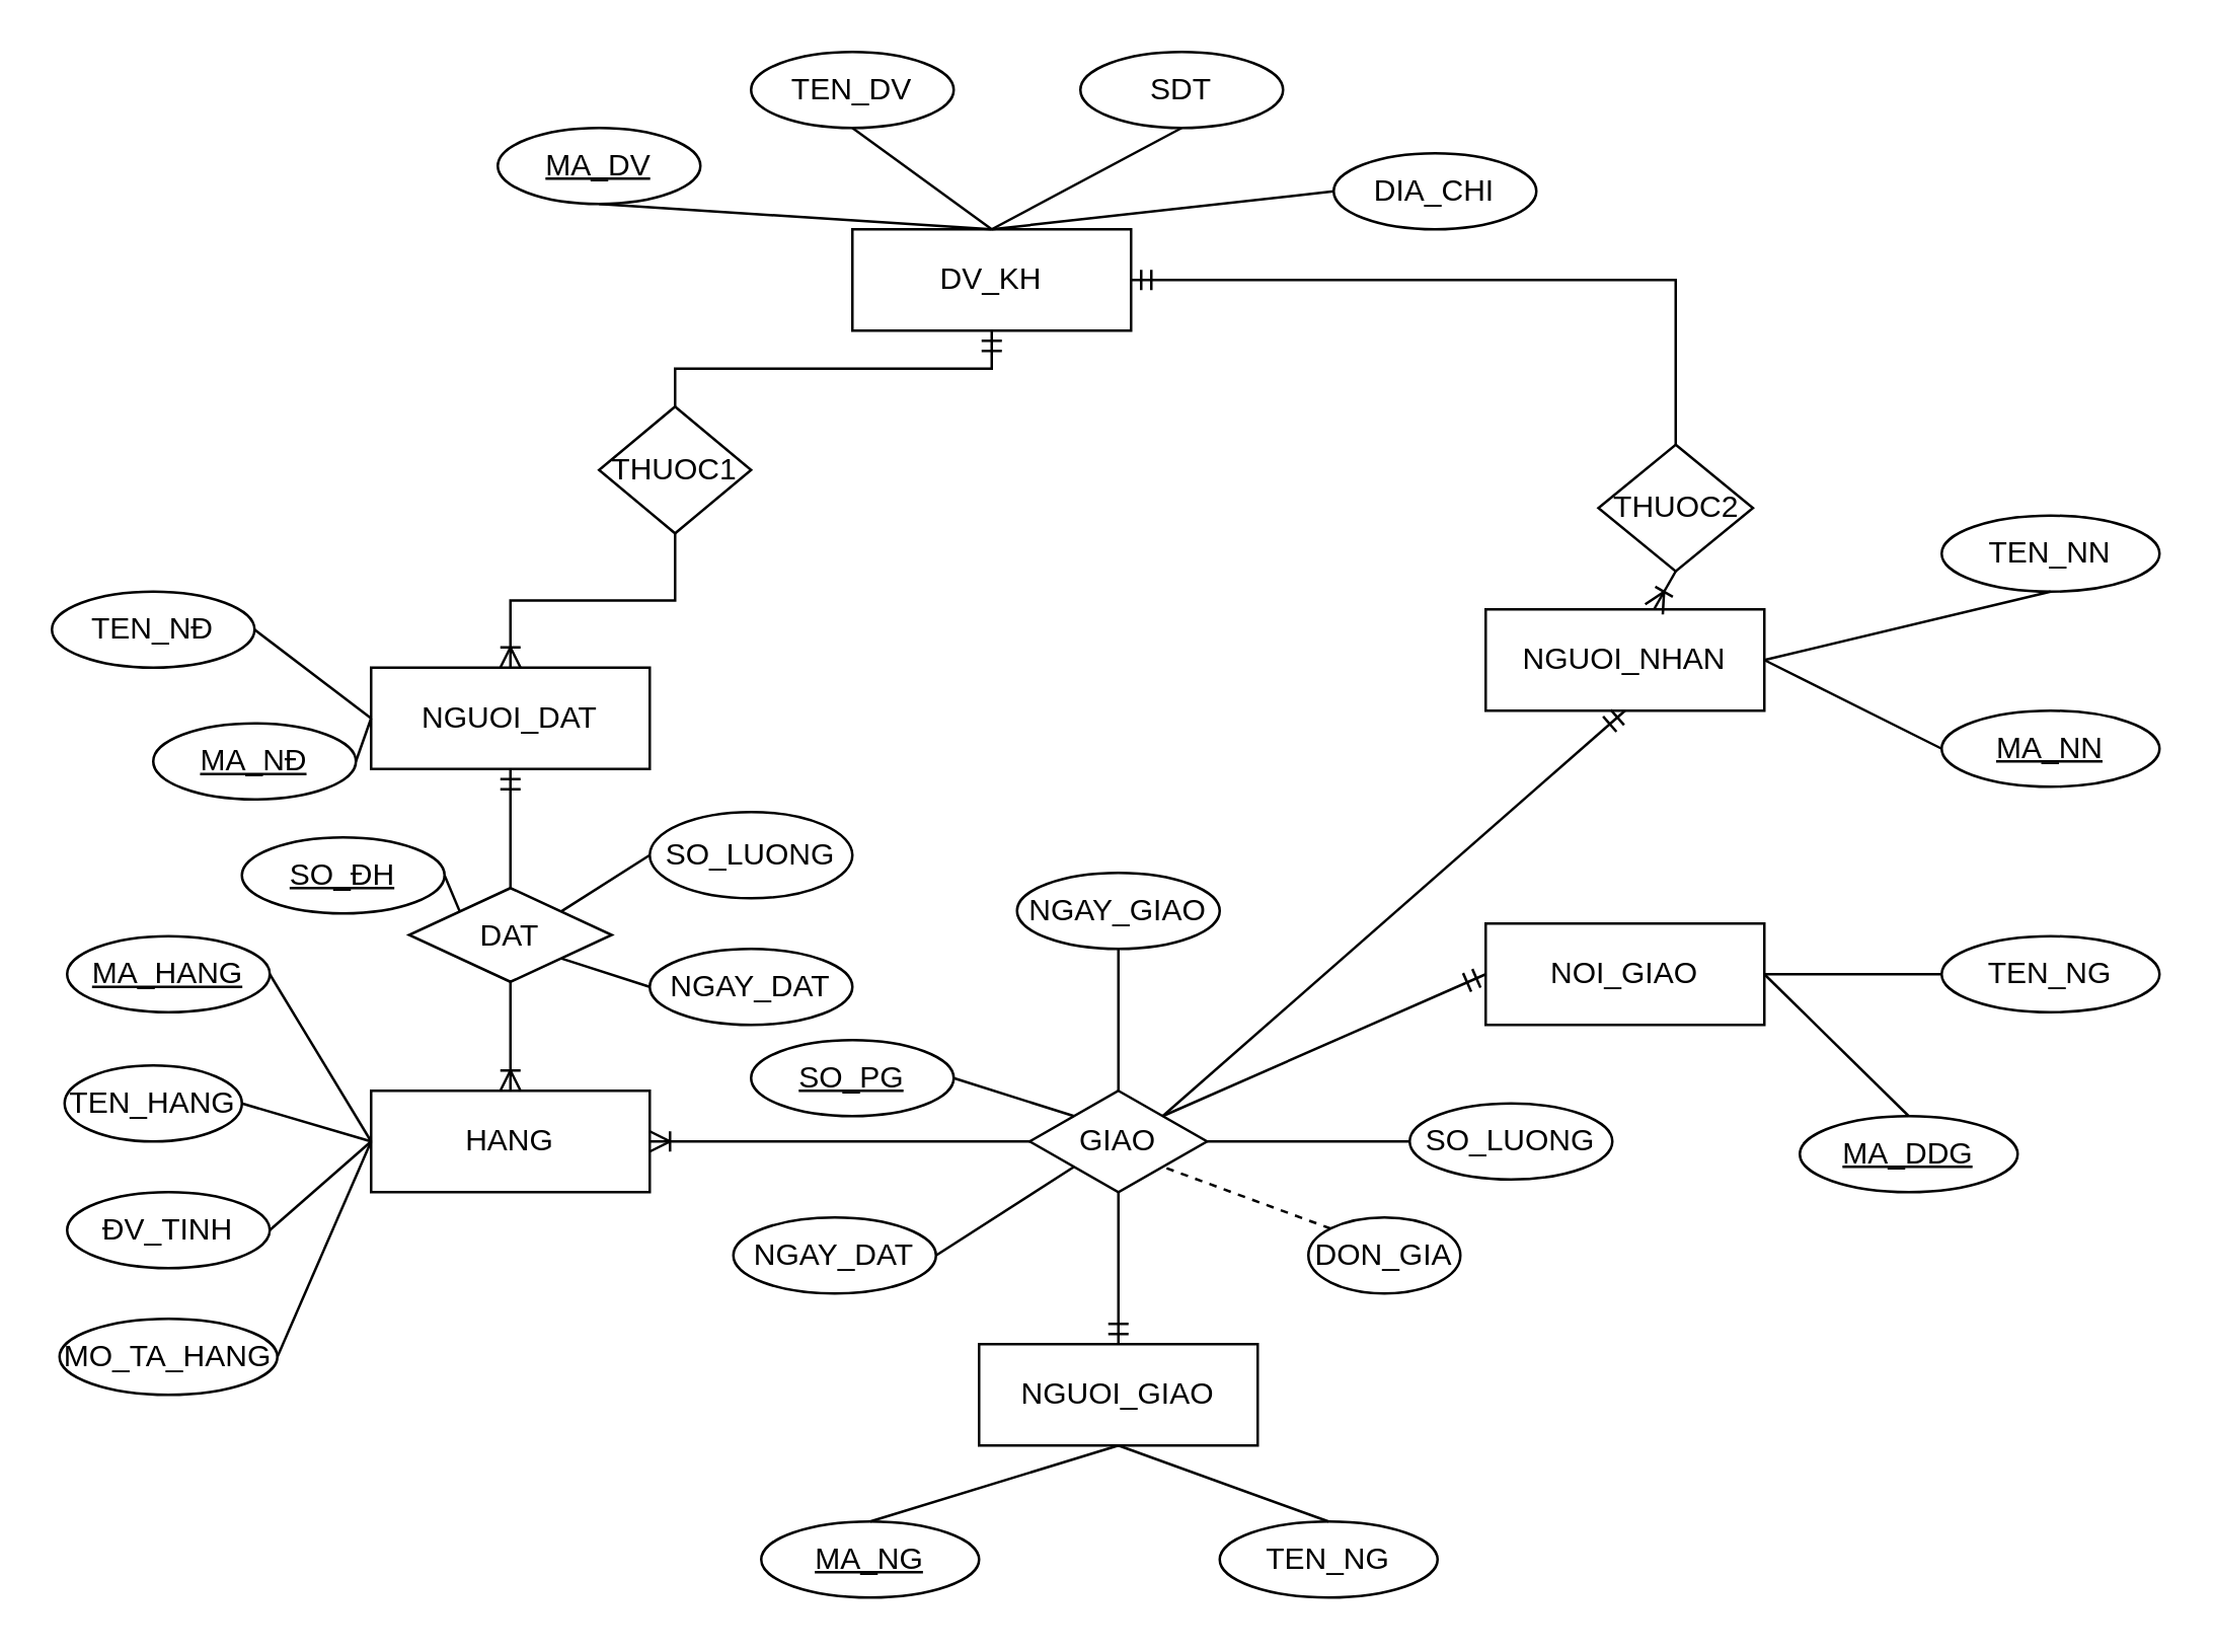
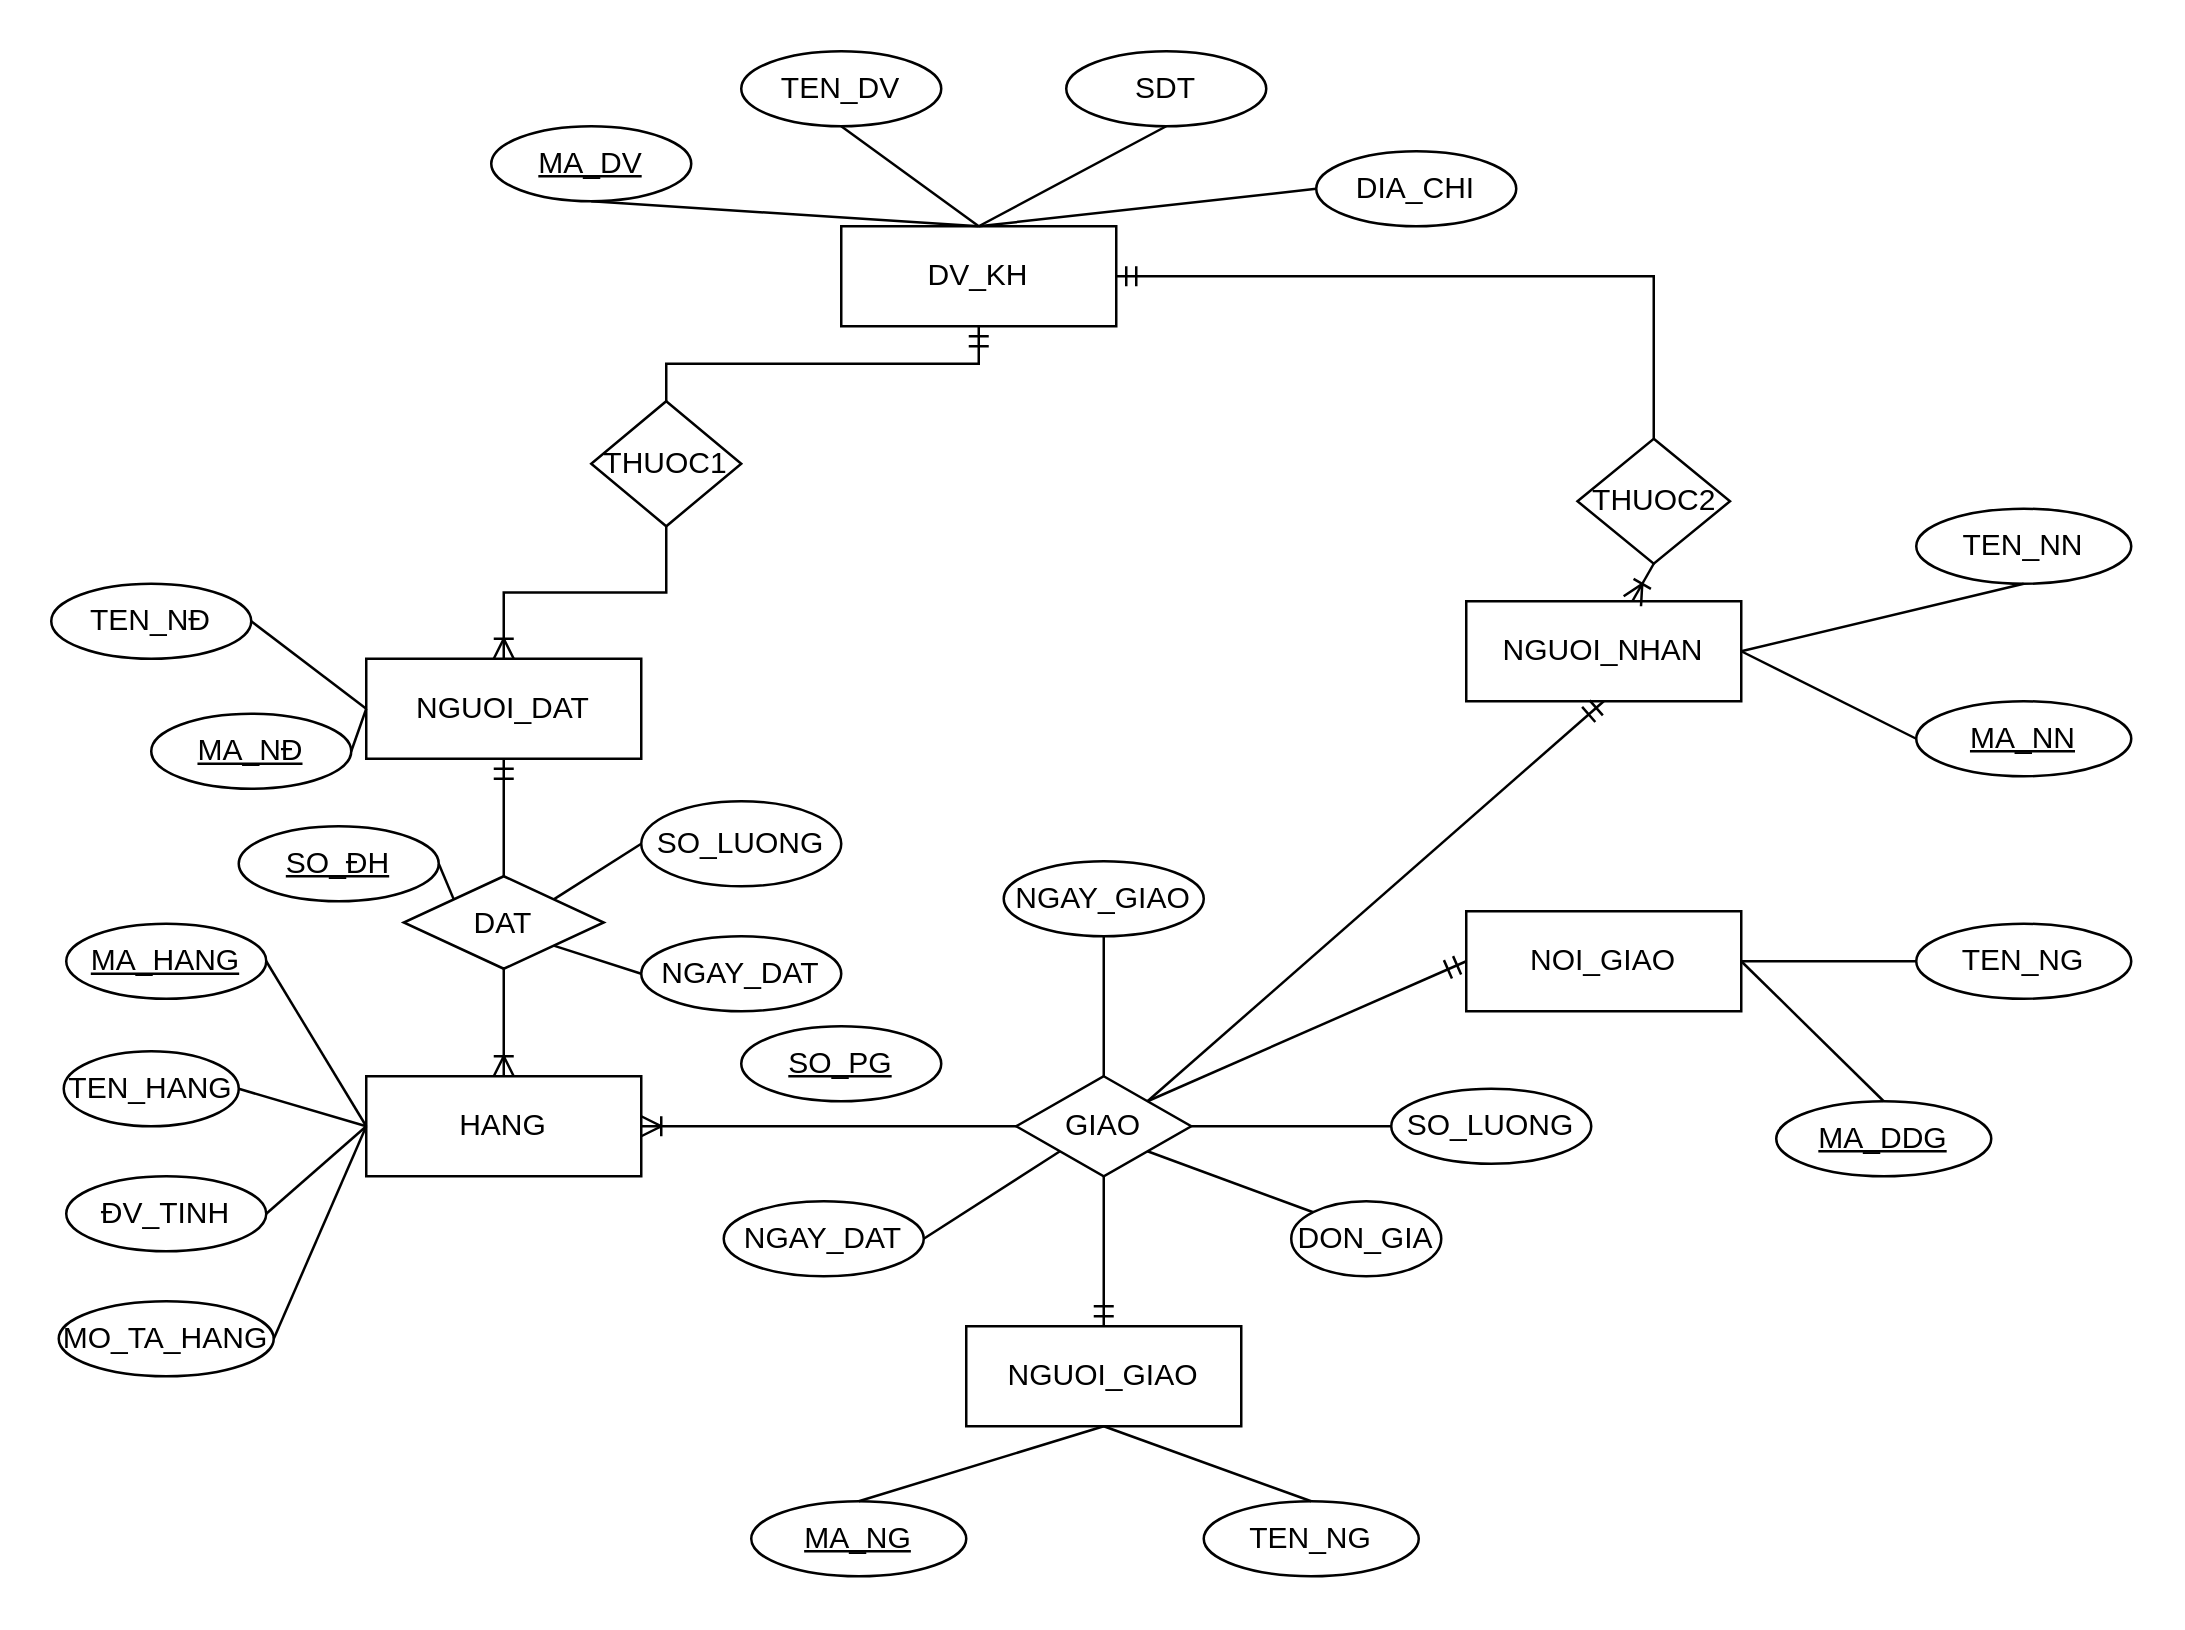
- <mxCell id="63" value="" style="endArrow=none;html=1;rounded=0;exitX=0;exitY=0;exitDx=0;exitDy=0;entryX=1;entryY=0.5;entryDx=0;entryDy=0;" edge="1" parent="1" source="12" target="57"><mxGeometry width="50" height="50" relative="1" as="geometry"><mxPoint x="261" y="417.75" as="sourcePoint" /><mxPoint x="296" y="429" as="targetPoint" /></mxGeometry></mxCell>
- <mxCell id="65" value="" style="endArrow=none;html=1;rounded=0;exitX=0;exitY=0;exitDx=0;exitDy=0;entryX=1;entryY=1;entryDx=0;entryDy=0;dashed=1;" edge="1" parent="1" source="59" target="12"><mxGeometry width="50" height="50" relative="1" as="geometry"><mxPoint x="271" y="427.75" as="sourcePoint" /><mxPoint x="306" y="439" as="targetPoint" /></mxGeometry></mxCell>
+ <mxCell id="65" value="" style="endArrow=none;html=1;rounded=0;exitX=0;exitY=0;exitDx=0;exitDy=0;entryX=1;entryY=1;entryDx=0;entryDy=0;" edge="1" parent="1" source="59" target="12"><mxGeometry width="50" height="50" relative="1" as="geometry"><mxPoint x="271" y="427.75" as="sourcePoint" /><mxPoint x="306" y="439" as="targetPoint" /></mxGeometry></mxCell>
